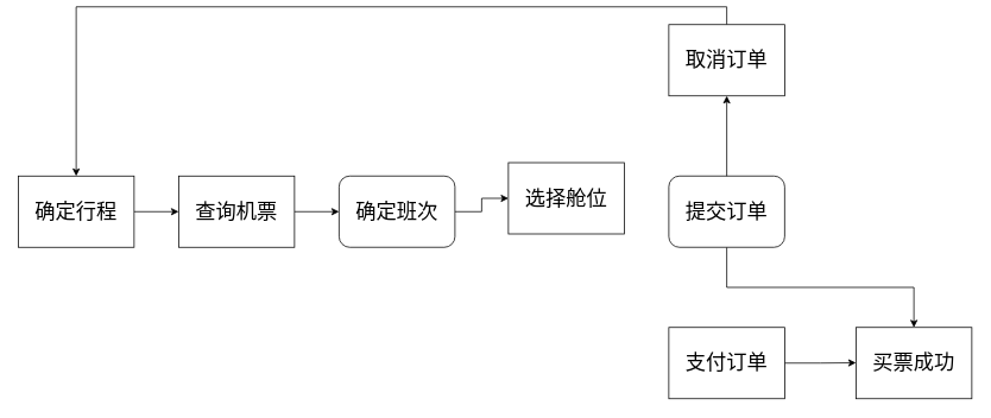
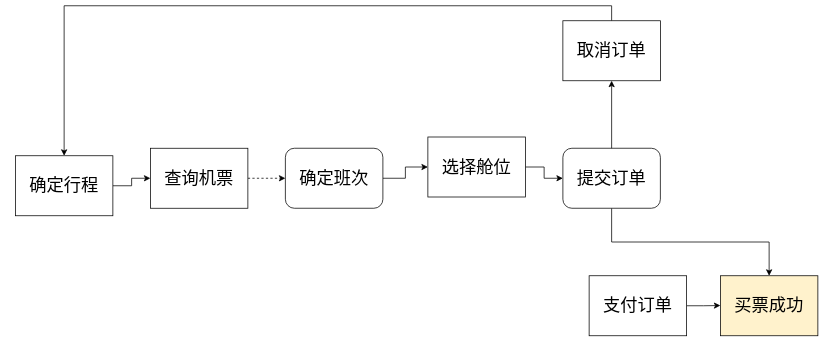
+ <mxCell id="8" style="edgeStyle=orthogonalEdgeStyle;rounded=0;orthogonalLoop=1;jettySize=auto;html=1;exitX=1;exitY=0.5;exitDx=0;exitDy=0;" edge="1" parent="1" source="9" target="11"><mxGeometry relative="1" as="geometry" /></mxCell>
- <mxCell id="3" value="&lt;font style=&quot;font-size: 23px;&quot;&gt;确定行程&lt;/font&gt;" style="rounded=0;whiteSpace=wrap;html=1;" vertex="1" parent="1"><mxGeometry x="20" y="190" width="130" height="80" as="geometry" /></mxCell>
+ <mxCell id="3" value="&lt;font style=&quot;font-size: 23px;&quot;&gt;确定行程&lt;/font&gt;" style="rounded=0;whiteSpace=wrap;html=1;" vertex="1" parent="1"><mxGeometry x="20" y="200" width="130" height="80" as="geometry" /></mxCell>
- <mxCell id="4" style="edgeStyle=orthogonalEdgeStyle;rounded=0;orthogonalLoop=1;jettySize=auto;html=1;exitX=1;exitY=0.5;exitDx=0;exitDy=0;entryX=0;entryY=0.5;entryDx=0;entryDy=0;" edge="1" parent="1" source="5" target="7"><mxGeometry relative="1" as="geometry" /></mxCell>
+ <mxCell id="4" style="edgeStyle=orthogonalEdgeStyle;rounded=0;orthogonalLoop=1;jettySize=auto;html=1;exitX=1;exitY=0.5;exitDx=0;exitDy=0;entryX=0;entryY=0.5;entryDx=0;entryDy=0;dashed=1;" edge="1" parent="1" source="5" target="7"><mxGeometry relative="1" as="geometry" /></mxCell>
- <mxCell id="16" value="&lt;font style=&quot;font-size: 23px;&quot;&gt;支付订单&lt;/font&gt;" style="rounded=0;whiteSpace=wrap;html=1;" vertex="1" parent="1"><mxGeometry x="750" y="360" width="130" height="80" as="geometry" /></mxCell>
+ <mxCell id="16" value="&lt;font style=&quot;font-size: 23px;&quot;&gt;支付订单&lt;/font&gt;" style="rounded=0;whiteSpace=wrap;html=1;" vertex="1" parent="1"><mxGeometry x="785" y="360" width="130" height="80" as="geometry" /></mxCell>
- <mxCell id="17" value="&lt;span style=&quot;font-size: 23px;&quot;&gt;买票成功&lt;/span&gt;" style="rounded=0;whiteSpace=wrap;html=1;" vertex="1" parent="1"><mxGeometry x="960" y="360" width="130" height="80" as="geometry" /></mxCell>
+ <mxCell id="17" value="&lt;span style=&quot;font-size: 23px;&quot;&gt;买票成功&lt;/span&gt;" style="rounded=0;whiteSpace=wrap;html=1;fillColor=#fff2cc;" vertex="1" parent="1"><mxGeometry x="960" y="360" width="130" height="80" as="geometry" /></mxCell>
